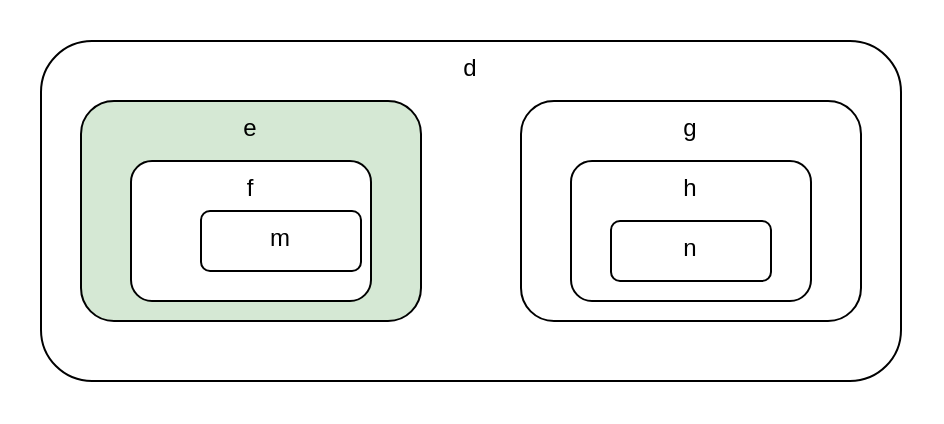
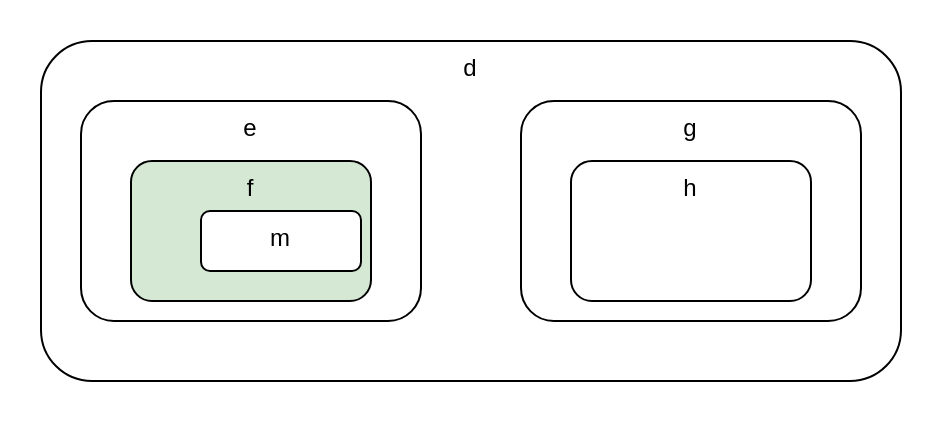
- <mxCell id="3" value="e" style="rounded=1;whiteSpace=wrap;html=1;verticalAlign=top;fontStyle=0;fillColor=#d5e8d4;" vertex="1" parent="1"><mxGeometry x="40" y="50" width="170" height="110" as="geometry" /></mxCell>
+ <mxCell id="3" value="e" style="rounded=1;whiteSpace=wrap;html=1;verticalAlign=top;fontStyle=0" vertex="1" parent="1"><mxGeometry x="40" y="50" width="170" height="110" as="geometry" /></mxCell>
- <mxCell id="4" value="f" style="rounded=1;whiteSpace=wrap;html=1;verticalAlign=top;fontStyle=0" vertex="1" parent="1"><mxGeometry x="65" y="80" width="120" height="70" as="geometry" /></mxCell>
+ <mxCell id="4" value="f" style="rounded=1;whiteSpace=wrap;html=1;verticalAlign=top;fontStyle=0;fillColor=#d5e8d4;" vertex="1" parent="1"><mxGeometry x="65" y="80" width="120" height="70" as="geometry" /></mxCell>
- <mxCell id="8" value="n" style="rounded=1;whiteSpace=wrap;html=1;verticalAlign=top;fontStyle=0" vertex="1" parent="1"><mxGeometry x="305" y="110" width="80" height="30" as="geometry" /></mxCell>
